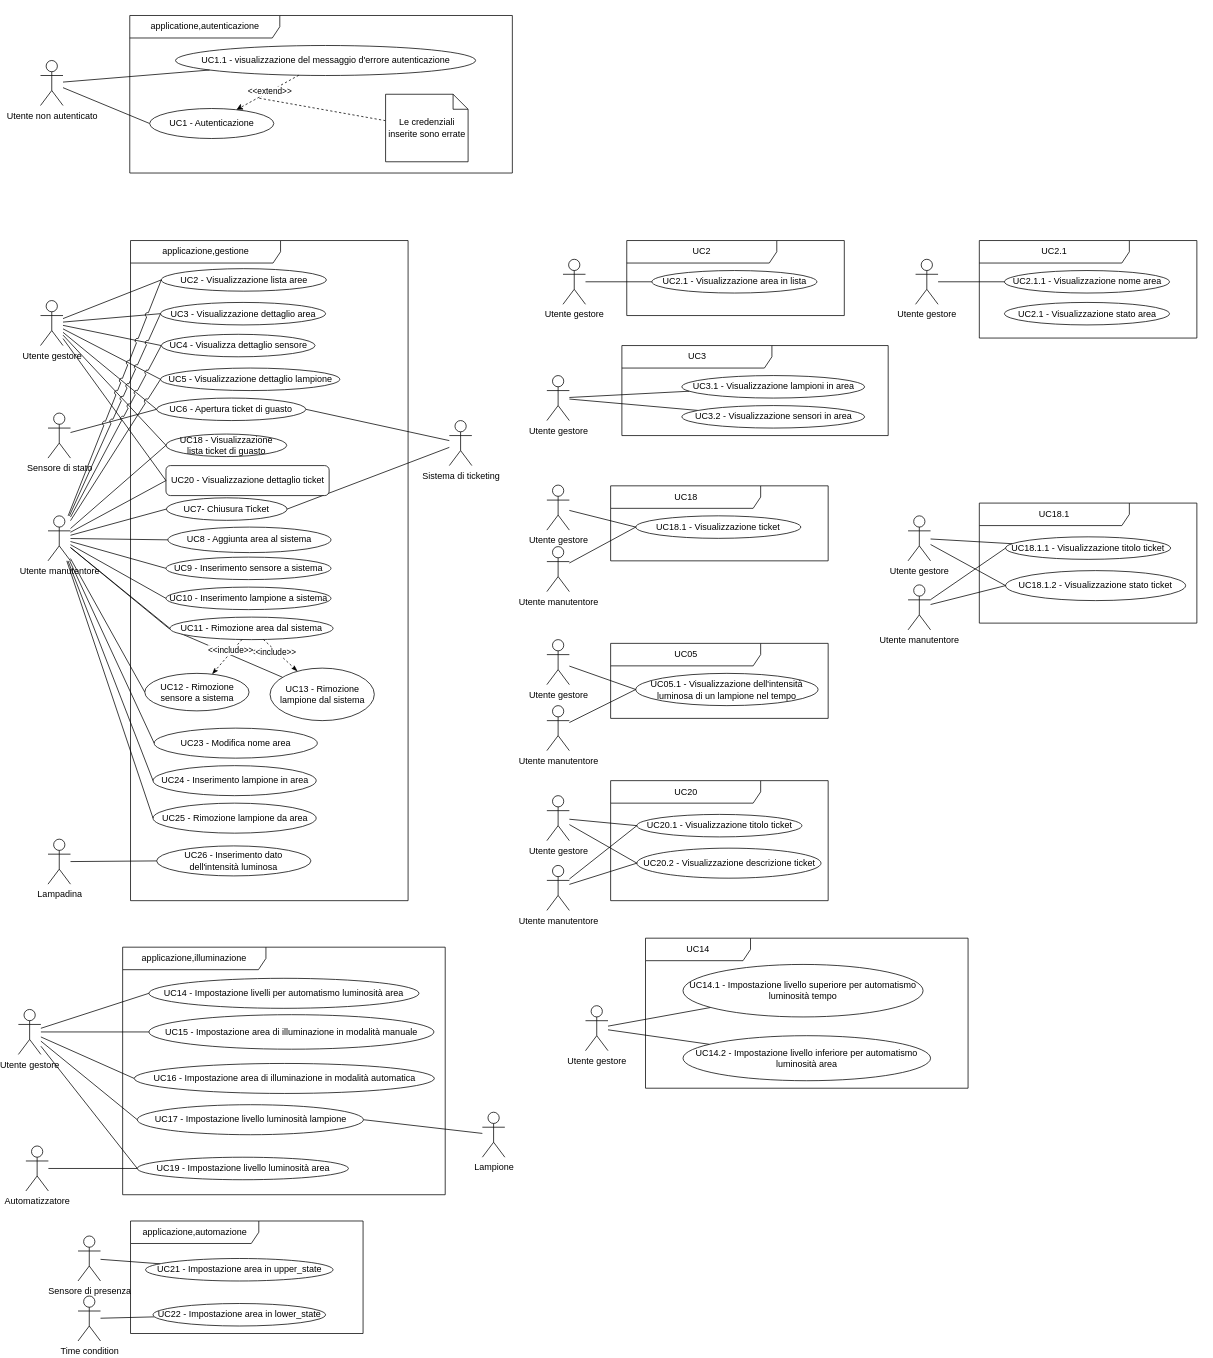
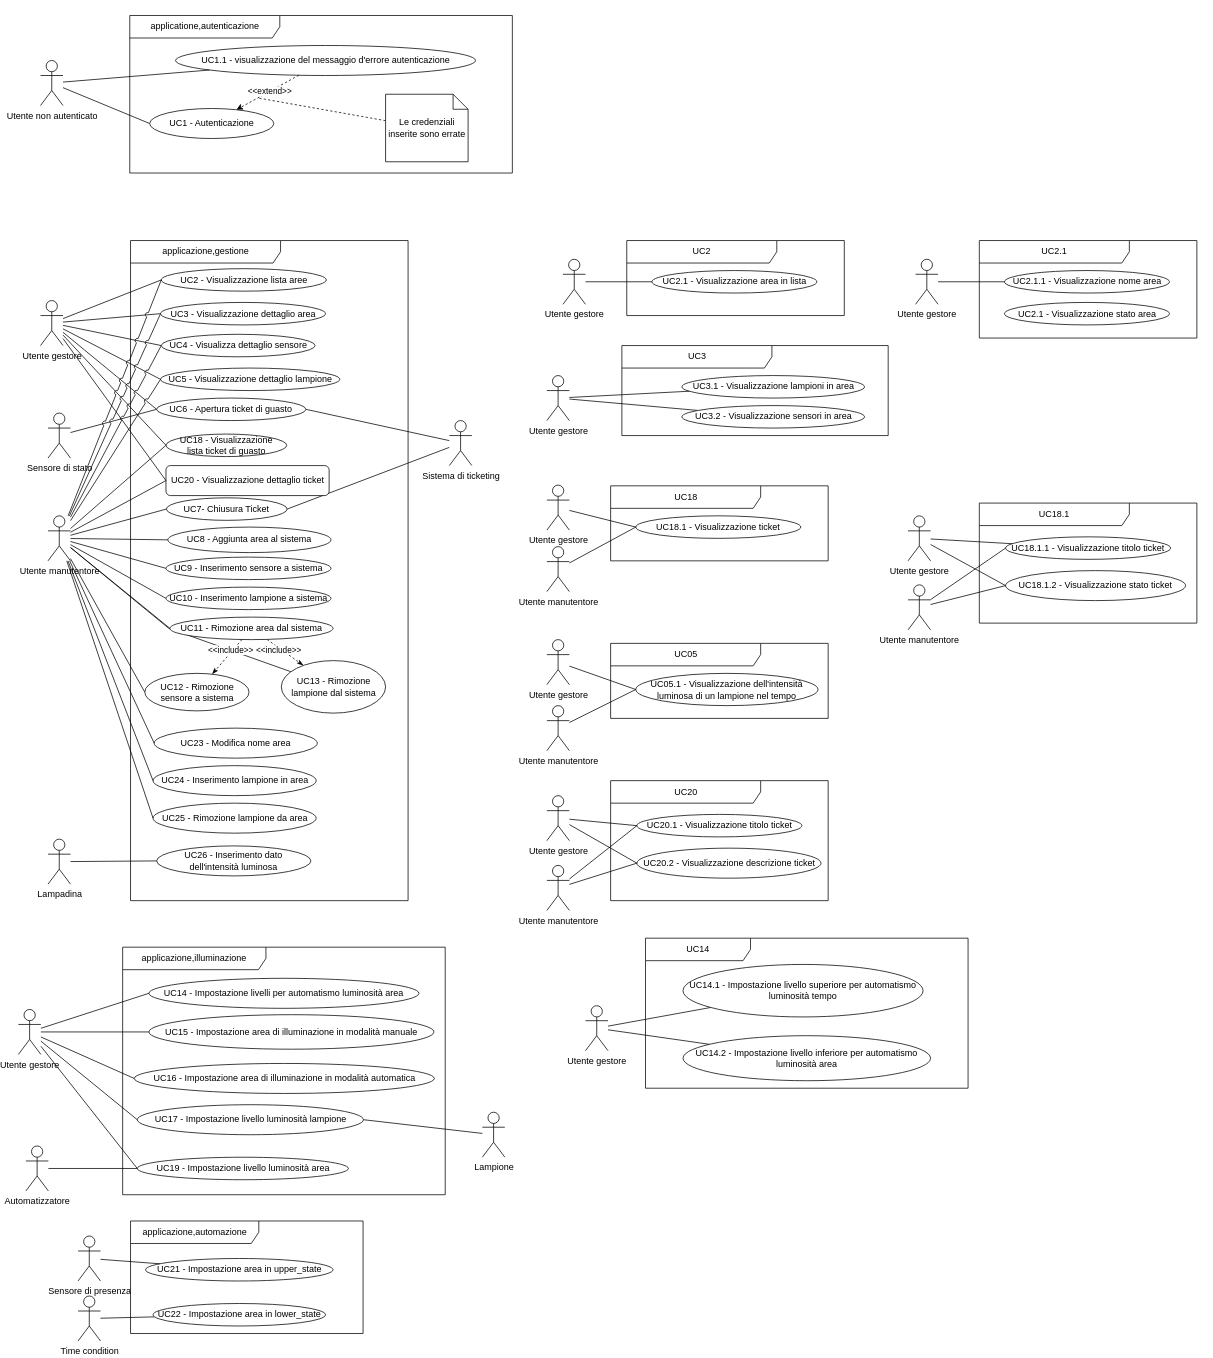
- <mxCell id="60" value="UC13 - Rimozione lampione dal sistema" style="ellipse;whiteSpace=wrap;html=1;" parent="1" vertex="1"><mxGeometry x="355.5" y="890" width="139" height="70" as="geometry" /></mxCell>
+ <mxCell id="60" value="UC13 - Rimozione lampione dal sistema" style="ellipse;whiteSpace=wrap;html=1;" parent="1" vertex="1"><mxGeometry x="370.5" y="880" width="139" height="70" as="geometry" /></mxCell>
